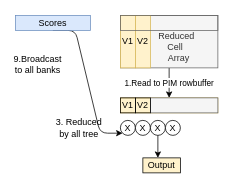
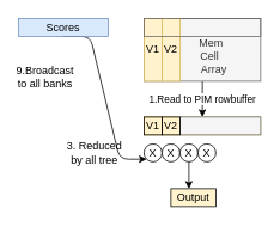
- <mxCell id="6" value="&lt;br&gt;&amp;nbsp; &amp;nbsp; &amp;nbsp; Reduced&lt;br&gt;&amp;nbsp; &amp;nbsp; &amp;nbsp;Cell&lt;br&gt;&amp;nbsp; &amp;nbsp; &amp;nbsp; &amp;nbsp; Array" style="rounded=0;whiteSpace=wrap;html=1;fillColor=#f5f5f5;fontColor=#333333;strokeColor=#666666;" parent="1" vertex="1"><mxGeometry x="160" y="20" width="130" height="70" as="geometry" /></mxCell>
+ <mxCell id="6" value="&lt;br&gt;&amp;nbsp; &amp;nbsp; &amp;nbsp; Mem&lt;br&gt;&amp;nbsp; &amp;nbsp; &amp;nbsp;Cell&lt;br&gt;&amp;nbsp; &amp;nbsp; &amp;nbsp; &amp;nbsp; Array" style="rounded=0;whiteSpace=wrap;html=1;fillColor=#f5f5f5;fontColor=#333333;strokeColor=#666666;" parent="1" vertex="1"><mxGeometry x="160" y="20" width="130" height="70" as="geometry" /></mxCell>
